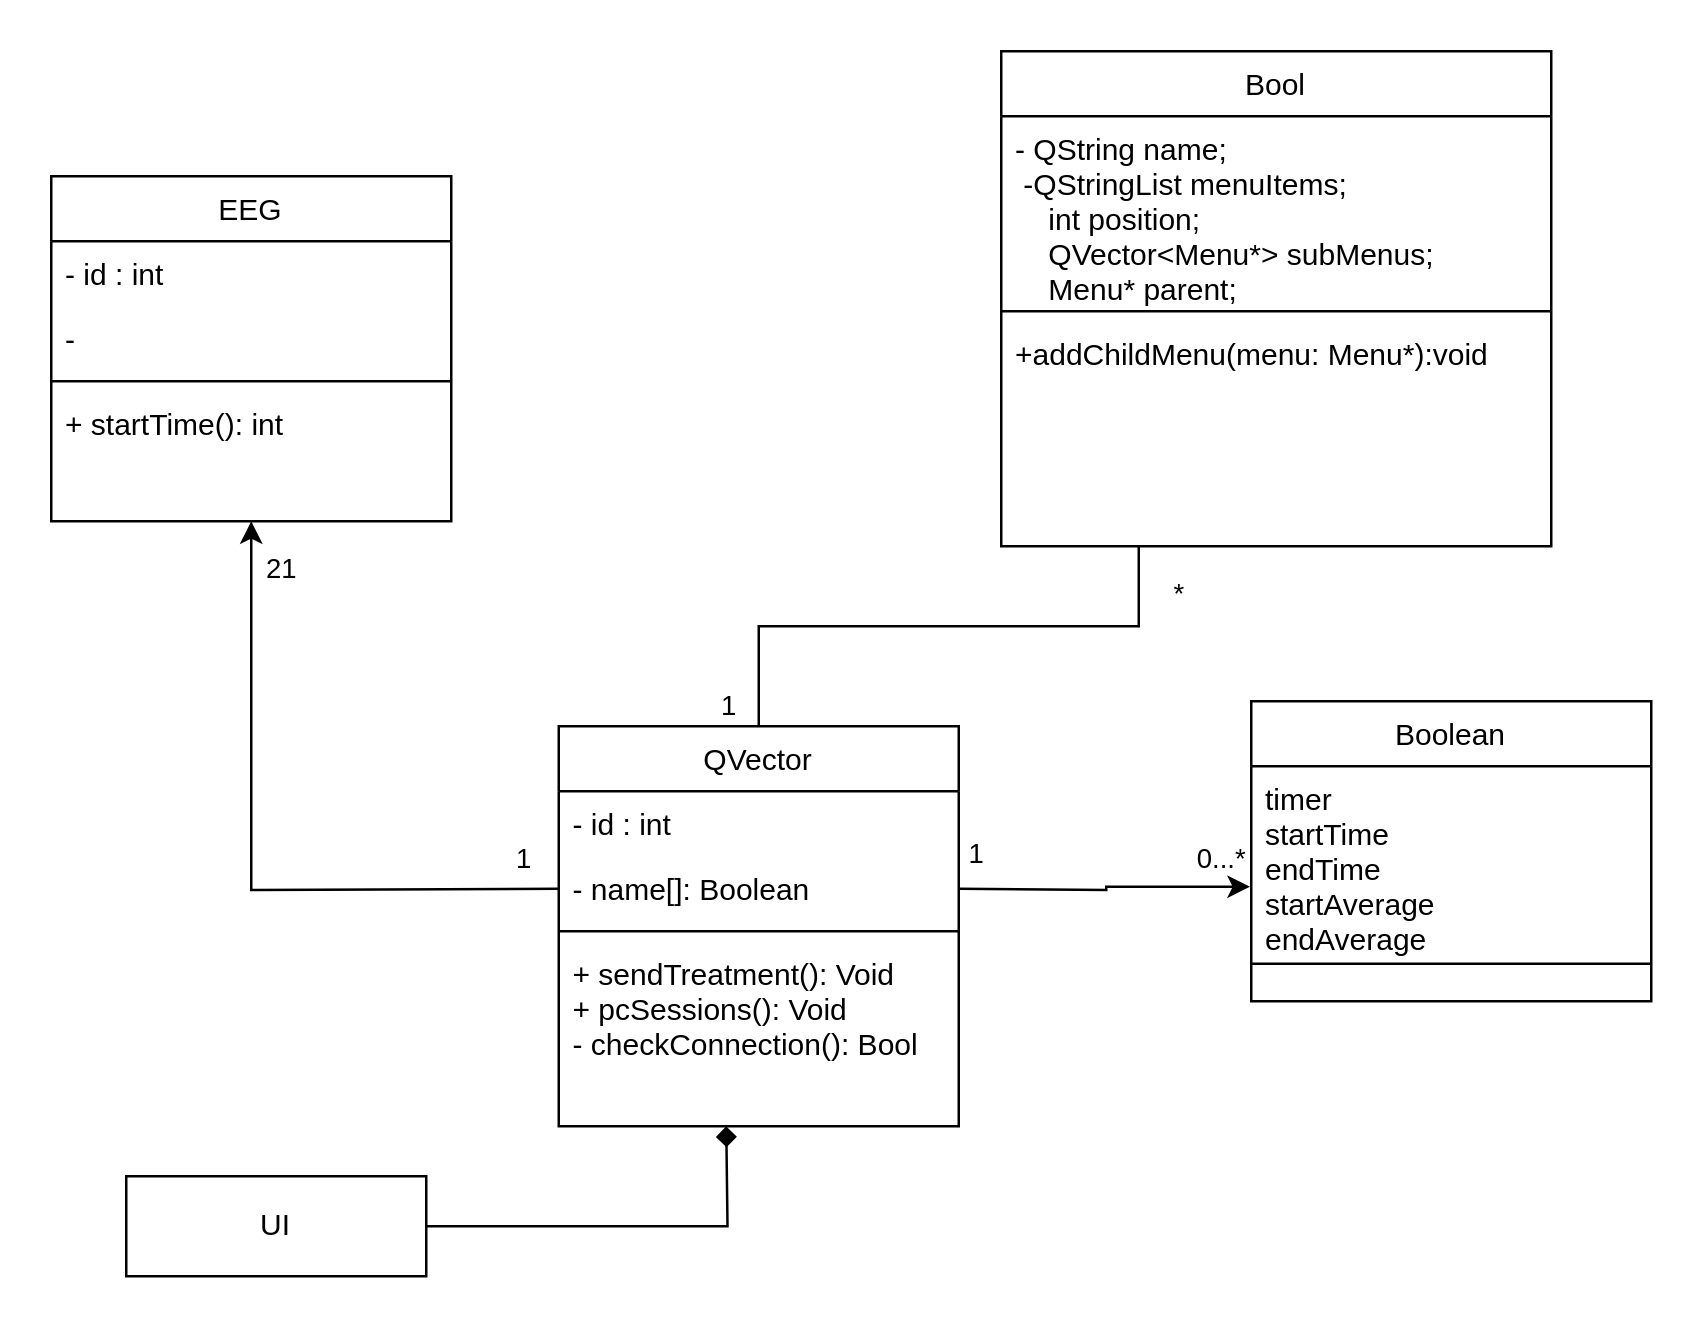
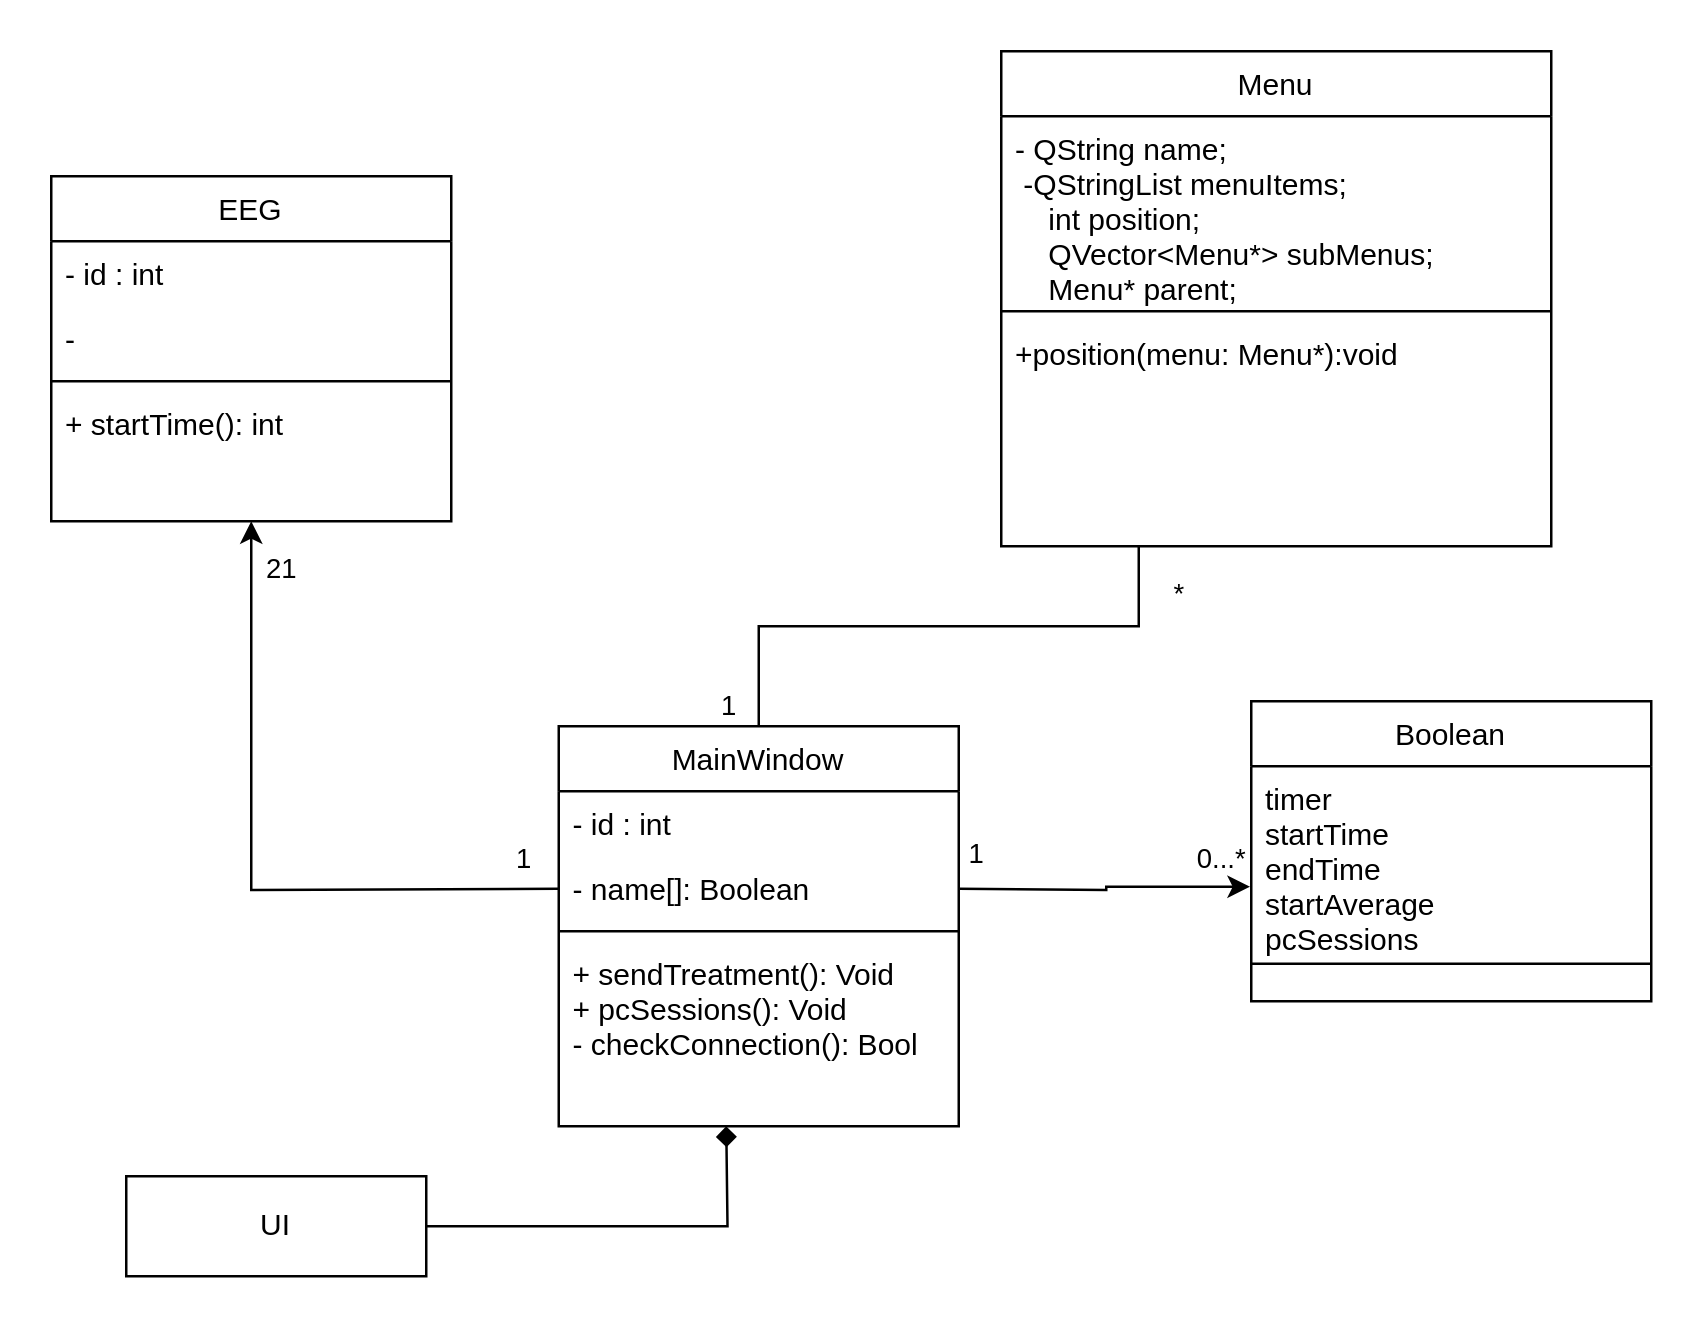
- <mxCell id="7" value="Bool" style="swimlane;fontStyle=0;align=center;verticalAlign=top;childLayout=stackLayout;horizontal=1;startSize=26;horizontalStack=0;resizeParent=1;resizeLast=0;collapsible=1;marginBottom=0;rounded=0;shadow=0;strokeWidth=1;" vertex="1" parent="1"><mxGeometry x="400" width="220" height="198" as="geometry" y="20"><mxRectangle x="230" y="140" width="160" height="26" as="alternateBounds" /></mxGeometry></mxCell>
+ <mxCell id="7" value="Menu" style="swimlane;fontStyle=0;align=center;verticalAlign=top;childLayout=stackLayout;horizontal=1;startSize=26;horizontalStack=0;resizeParent=1;resizeLast=0;collapsible=1;marginBottom=0;rounded=0;shadow=0;strokeWidth=1;" vertex="1" parent="1"><mxGeometry x="400" width="220" height="198" as="geometry" y="20"><mxRectangle x="230" y="140" width="160" height="26" as="alternateBounds" /></mxGeometry></mxCell>
- <mxCell id="10" value="+addChildMenu(menu: Menu*):void&#10;" style="text;align=left;verticalAlign=top;spacingLeft=4;spacingRight=4;overflow=hidden;rotatable=0;points=[[0,0.5],[1,0.5]];portConstraint=eastwest;" vertex="1" parent="7"><mxGeometry y="108" width="220" height="26" as="geometry" /></mxCell>
+ <mxCell id="10" value="+position(menu: Menu*):void&#10;" style="text;align=left;verticalAlign=top;spacingLeft=4;spacingRight=4;overflow=hidden;rotatable=0;points=[[0,0.5],[1,0.5]];portConstraint=eastwest;" vertex="1" parent="7"><mxGeometry y="108" width="220" height="26" as="geometry" /></mxCell>
- <mxCell id="14" value="QVector" style="swimlane;fontStyle=0;align=center;verticalAlign=top;childLayout=stackLayout;horizontal=1;startSize=26;horizontalStack=0;resizeParent=1;resizeLast=0;collapsible=1;marginBottom=0;rounded=0;shadow=0;strokeWidth=1;" vertex="1" parent="1"><mxGeometry x="223" y="290" width="160" height="160" as="geometry"><mxRectangle x="230" y="140" width="160" height="26" as="alternateBounds" /></mxGeometry></mxCell>
+ <mxCell id="14" value="MainWindow" style="swimlane;fontStyle=0;align=center;verticalAlign=top;childLayout=stackLayout;horizontal=1;startSize=26;horizontalStack=0;resizeParent=1;resizeLast=0;collapsible=1;marginBottom=0;rounded=0;shadow=0;strokeWidth=1;" vertex="1" parent="1"><mxGeometry x="223" y="290" width="160" height="160" as="geometry"><mxRectangle x="230" y="140" width="160" height="26" as="alternateBounds" /></mxGeometry></mxCell>
- <mxCell id="23" value="timer&#10;startTime&#10;endTime&#10;startAverage&#10;endAverage" style="text;align=left;verticalAlign=top;spacingLeft=4;spacingRight=4;overflow=hidden;rotatable=0;points=[[0,0.5],[1,0.5]];portConstraint=eastwest;rounded=0;shadow=0;html=0;" vertex="1" parent="22"><mxGeometry y="26" width="160" height="78" as="geometry" /></mxCell>
+ <mxCell id="23" value="timer&#10;startTime&#10;endTime&#10;startAverage&#10;pcSessions" style="text;align=left;verticalAlign=top;spacingLeft=4;spacingRight=4;overflow=hidden;rotatable=0;points=[[0,0.5],[1,0.5]];portConstraint=eastwest;rounded=0;shadow=0;html=0;" vertex="1" parent="22"><mxGeometry y="26" width="160" height="78" as="geometry" /></mxCell>
